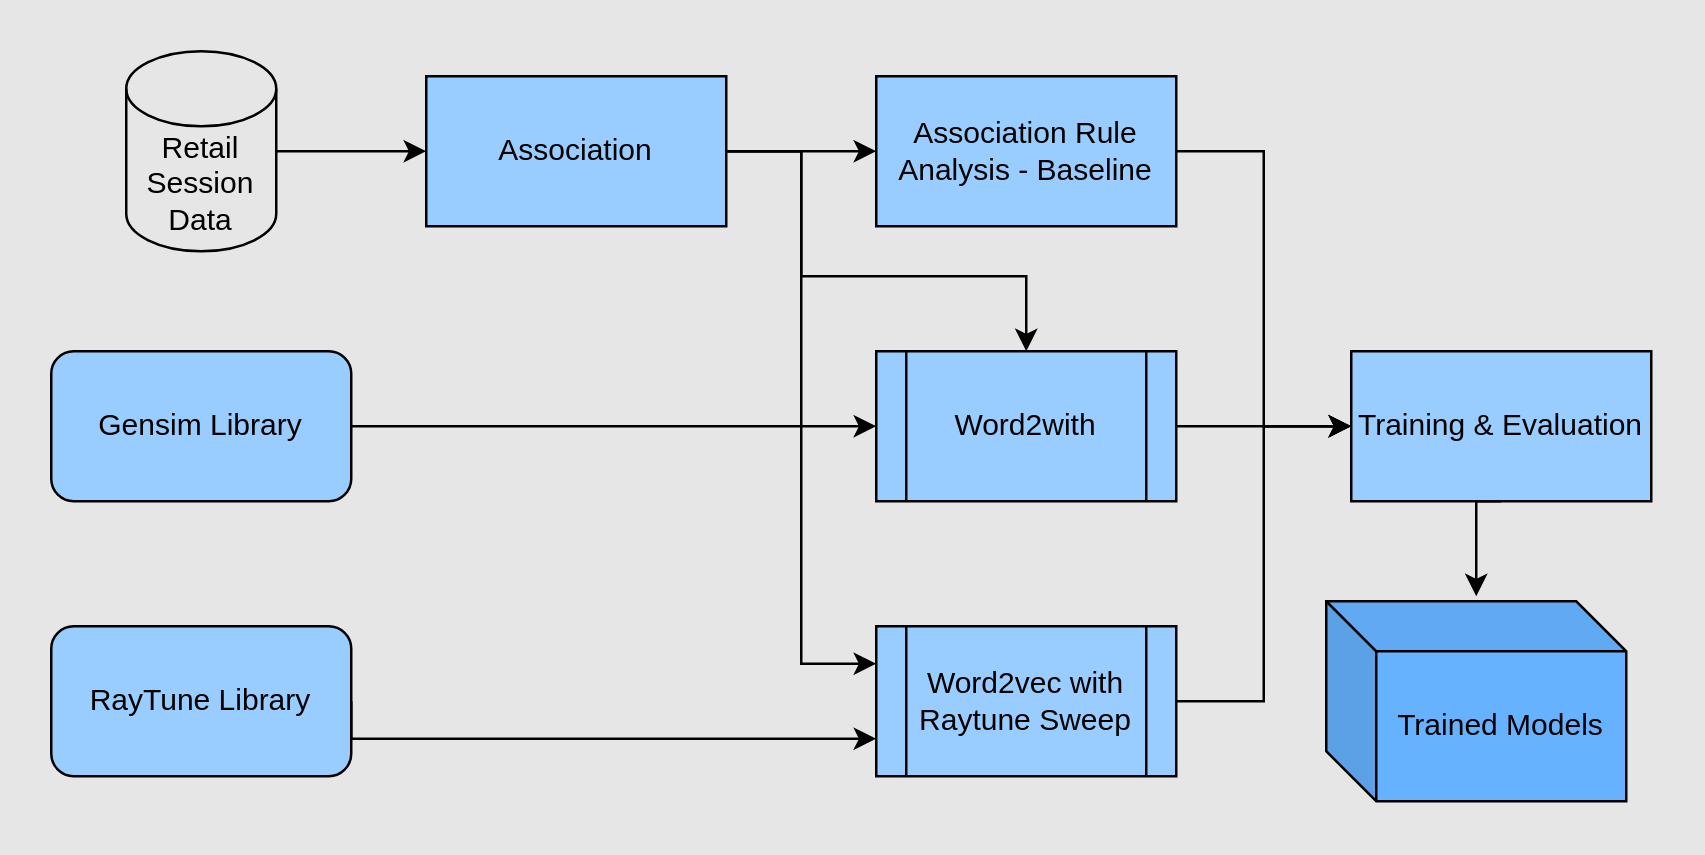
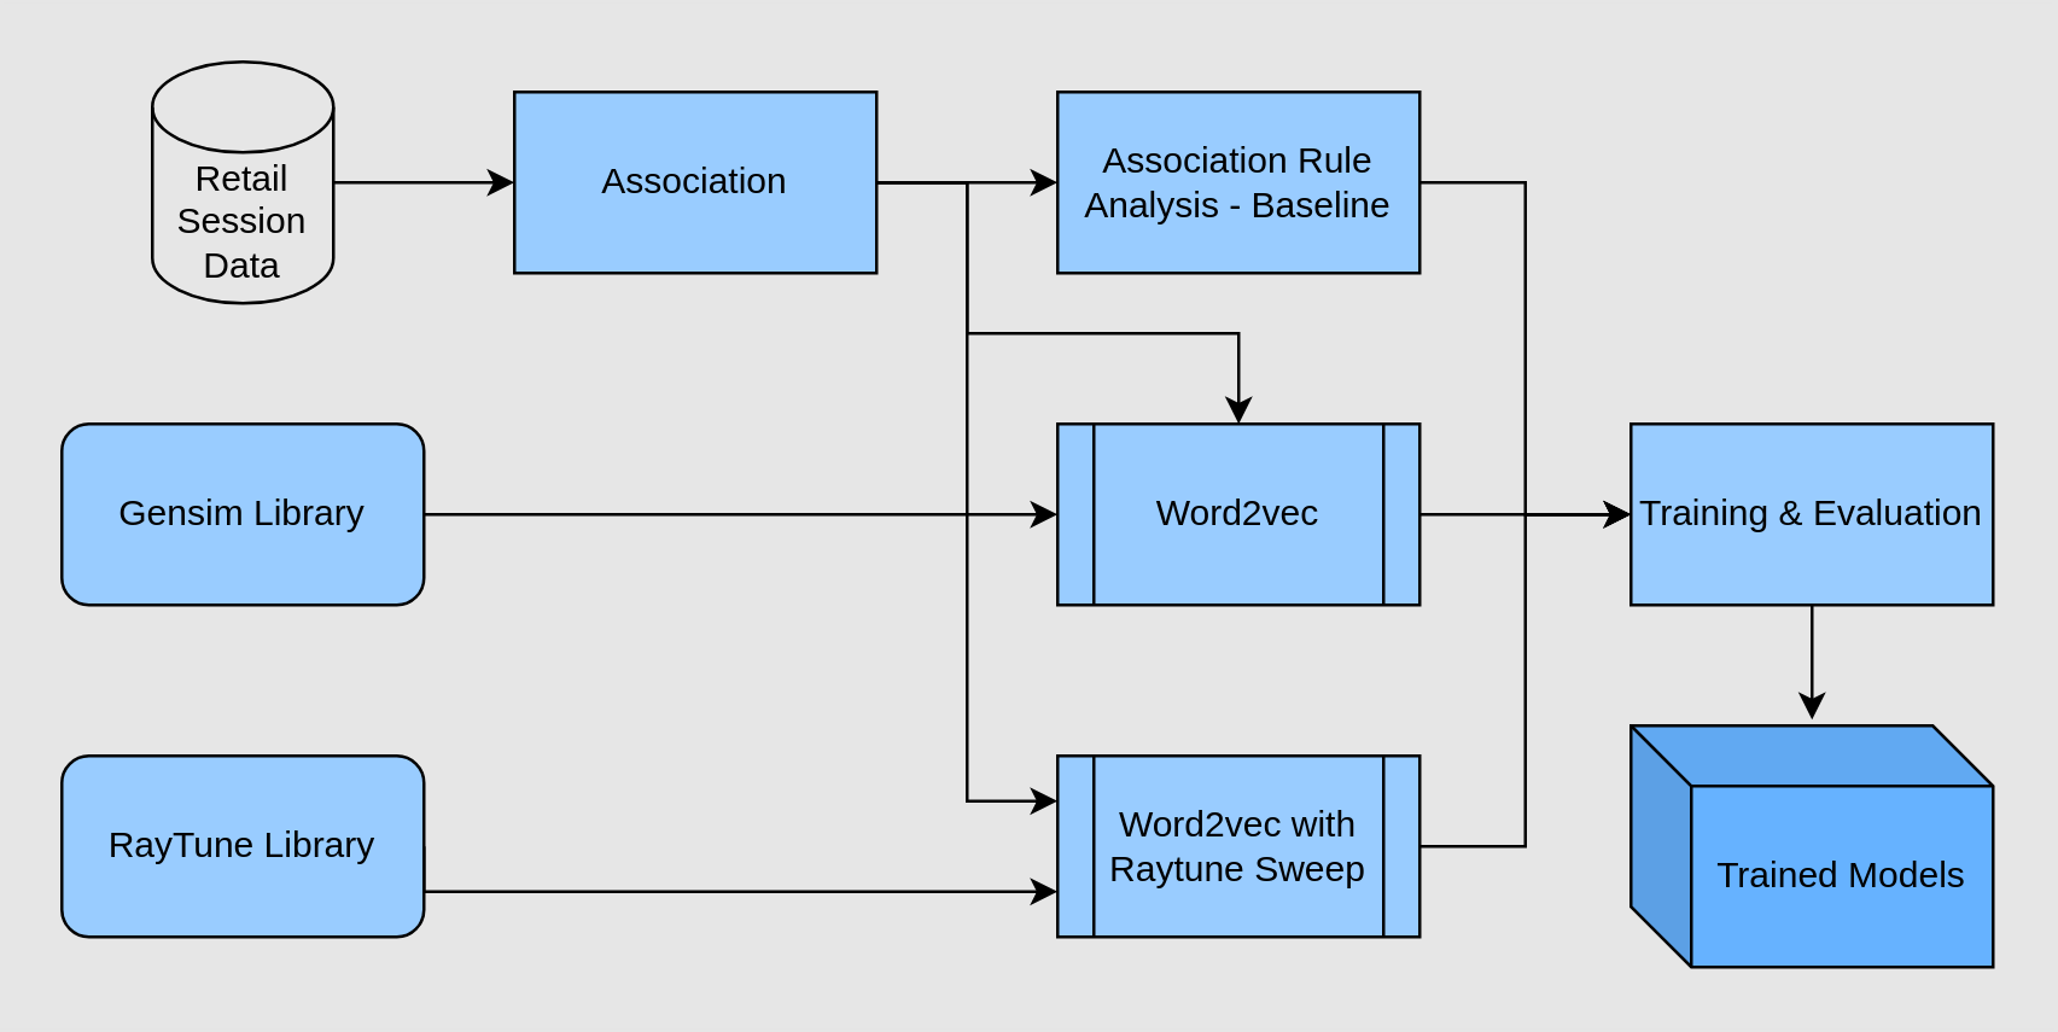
- <mxCell id="15" value="Word2with" style="shape=process;whiteSpace=wrap;html=1;backgroundOutline=1;fillColor=#99CCFF;" vertex="1" parent="1"><mxGeometry x="350" y="140" width="120" height="60" as="geometry" /></mxCell>
+ <mxCell id="15" value="Word2vec" style="shape=process;whiteSpace=wrap;html=1;backgroundOutline=1;fillColor=#99CCFF;" vertex="1" parent="1"><mxGeometry x="350" y="140" width="120" height="60" as="geometry" /></mxCell>
- <mxCell id="20" value="Trained Models" style="shape=cube;whiteSpace=wrap;html=1;boundedLbl=1;backgroundOutline=1;darkOpacity=0.05;darkOpacity2=0.1;fillColor=#66B2FF;" vertex="1" parent="1"><mxGeometry x="530" y="240" width="120" height="80" as="geometry" /></mxCell>
+ <mxCell id="20" value="Trained Models" style="shape=cube;whiteSpace=wrap;html=1;boundedLbl=1;backgroundOutline=1;darkOpacity=0.05;darkOpacity2=0.1;fillColor=#66B2FF;" vertex="1" parent="1"><mxGeometry x="540" y="240" width="120" height="80" as="geometry" /></mxCell>
